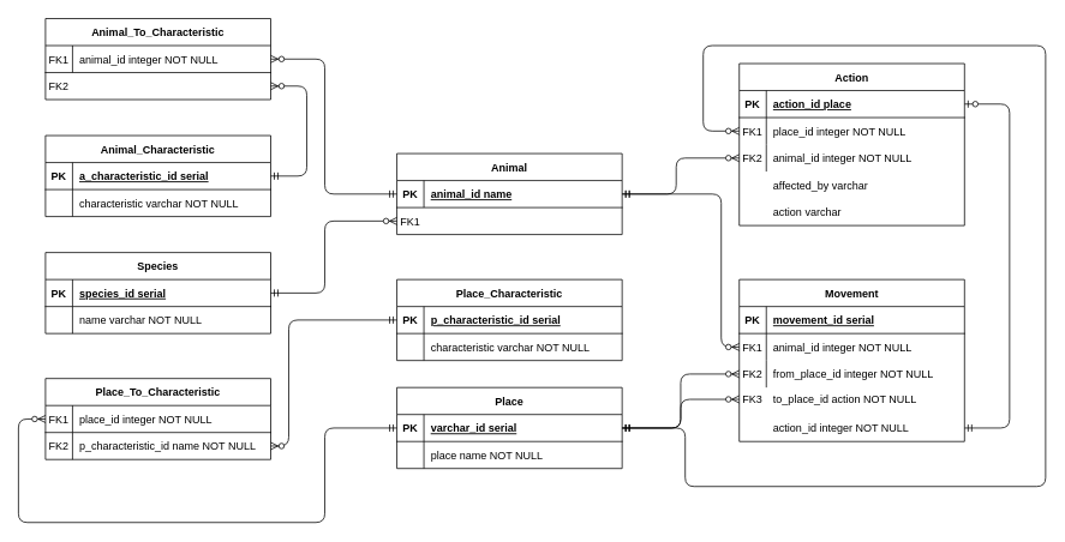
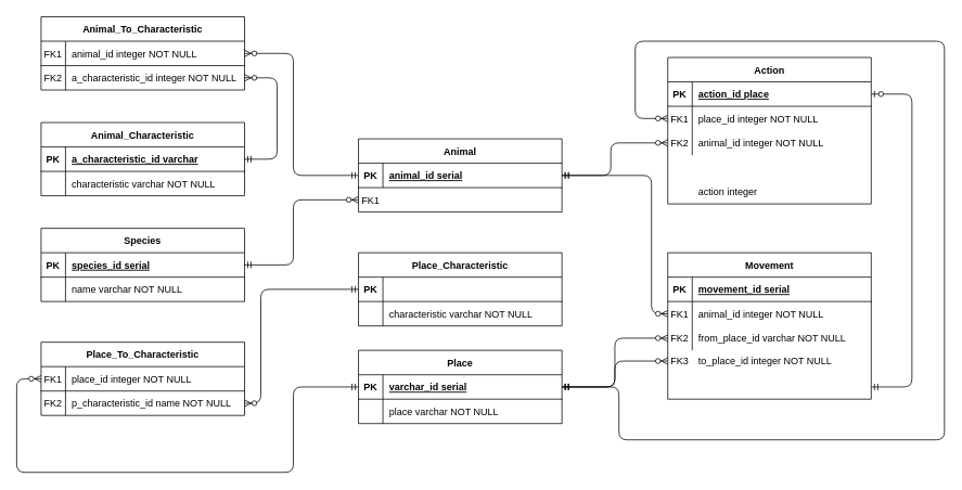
+ <mxCell id="41" value="a_characteristic_id integer NOT NULL" style="shape=partialRectangle;overflow=hidden;connectable=0;fillColor=none;top=0;left=0;bottom=0;right=0;align=left;spacingLeft=6;" parent="39" vertex="1"><mxGeometry x="30" width="220" height="30" as="geometry" /></mxCell>
- <mxCell id="45" value="a_characteristic_id serial" style="shape=partialRectangle;overflow=hidden;connectable=0;fillColor=none;top=0;left=0;bottom=0;right=0;align=left;spacingLeft=6;fontStyle=5;" parent="43" vertex="1"><mxGeometry x="30" width="220" height="30" as="geometry" /></mxCell>
+ <mxCell id="45" value="a_characteristic_id varchar" style="shape=partialRectangle;overflow=hidden;connectable=0;fillColor=none;top=0;left=0;bottom=0;right=0;align=left;spacingLeft=6;fontStyle=5;" parent="43" vertex="1"><mxGeometry x="30" width="220" height="30" as="geometry" /></mxCell>
- <mxCell id="77" value="affected_by varchar" style="shape=partialRectangle;overflow=hidden;connectable=0;fillColor=none;top=0;left=0;bottom=0;right=0;align=left;spacingLeft=6;" parent="1" vertex="1"><mxGeometry x="850" y="190" width="220" height="30" as="geometry" /></mxCell>
- <mxCell id="10" value="animal_id name" style="shape=partialRectangle;overflow=hidden;connectable=0;fillColor=none;top=0;left=0;bottom=0;right=0;align=left;spacingLeft=6;fontStyle=5;" parent="8" vertex="1"><mxGeometry x="30" width="220.0" height="30" as="geometry" /></mxCell>
+ <mxCell id="10" value="animal_id serial" style="shape=partialRectangle;overflow=hidden;connectable=0;fillColor=none;top=0;left=0;bottom=0;right=0;align=left;spacingLeft=6;fontStyle=5;" parent="8" vertex="1"><mxGeometry x="30" width="220.0" height="30" as="geometry" /></mxCell>
- <mxCell id="95" value="action varchar" style="shape=partialRectangle;overflow=hidden;connectable=0;fillColor=none;top=0;left=0;bottom=0;right=0;align=left;spacingLeft=6;" parent="1" vertex="1"><mxGeometry x="850" y="220" width="220" height="30" as="geometry" /></mxCell>
+ <mxCell id="95" value="action integer" style="shape=partialRectangle;overflow=hidden;connectable=0;fillColor=none;top=0;left=0;bottom=0;right=0;align=left;spacingLeft=6;" parent="1" vertex="1"><mxGeometry x="850" y="220" width="220" height="30" as="geometry" /></mxCell>
- <mxCell id="83" value="p_characteristic_id serial" style="shape=partialRectangle;overflow=hidden;connectable=0;fillColor=none;top=0;left=0;bottom=0;right=0;align=left;spacingLeft=6;fontStyle=5;" parent="81" vertex="1"><mxGeometry x="30" width="220" height="30" as="geometry" /></mxCell>
- <mxCell id="23" value="from_place_id integer NOT NULL" style="shape=partialRectangle;overflow=hidden;connectable=0;fillColor=none;top=0;left=0;bottom=0;right=0;align=left;spacingLeft=6;" parent="21" vertex="1"><mxGeometry x="30" width="220" height="30" as="geometry" /></mxCell>
+ <mxCell id="23" value="from_place_id varchar NOT NULL" style="shape=partialRectangle;overflow=hidden;connectable=0;fillColor=none;top=0;left=0;bottom=0;right=0;align=left;spacingLeft=6;" parent="21" vertex="1"><mxGeometry x="30" width="220" height="30" as="geometry" /></mxCell>
- <mxCell id="28" value="to_place_id action NOT NULL" style="shape=partialRectangle;overflow=hidden;connectable=0;fillColor=none;top=0;left=0;bottom=0;right=0;align=left;spacingLeft=6;" parent="26" vertex="1"><mxGeometry x="30" width="220" height="33.75" as="geometry" /></mxCell>
+ <mxCell id="28" value="to_place_id integer NOT NULL" style="shape=partialRectangle;overflow=hidden;connectable=0;fillColor=none;top=0;left=0;bottom=0;right=0;align=left;spacingLeft=6;" parent="26" vertex="1"><mxGeometry x="30" width="220" height="33.75" as="geometry" /></mxCell>
- <mxCell id="32" value="action_id integer NOT NULL" style="shape=partialRectangle;overflow=hidden;connectable=0;fillColor=none;top=0;left=0;bottom=0;right=0;align=left;spacingLeft=6;" parent="31" vertex="1"><mxGeometry x="30" width="220" height="30" as="geometry" /></mxCell>
- <mxCell id="93" value="place name NOT NULL" style="shape=partialRectangle;overflow=hidden;connectable=0;fillColor=none;top=0;left=0;bottom=0;right=0;align=left;spacingLeft=6;" parent="91" vertex="1"><mxGeometry x="30" width="220" height="30" as="geometry" /></mxCell>
+ <mxCell id="93" value="place varchar NOT NULL" style="shape=partialRectangle;overflow=hidden;connectable=0;fillColor=none;top=0;left=0;bottom=0;right=0;align=left;spacingLeft=6;" parent="91" vertex="1"><mxGeometry x="30" width="220" height="30" as="geometry" /></mxCell>
